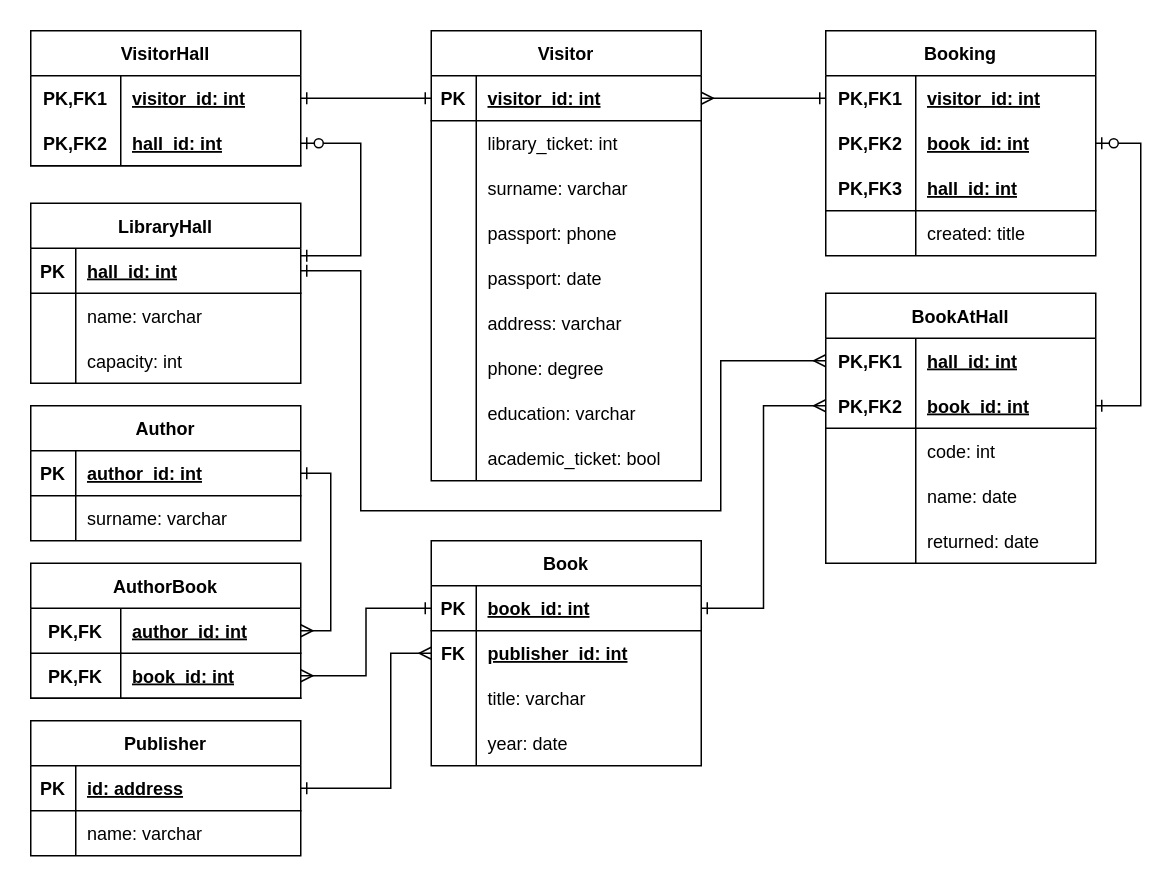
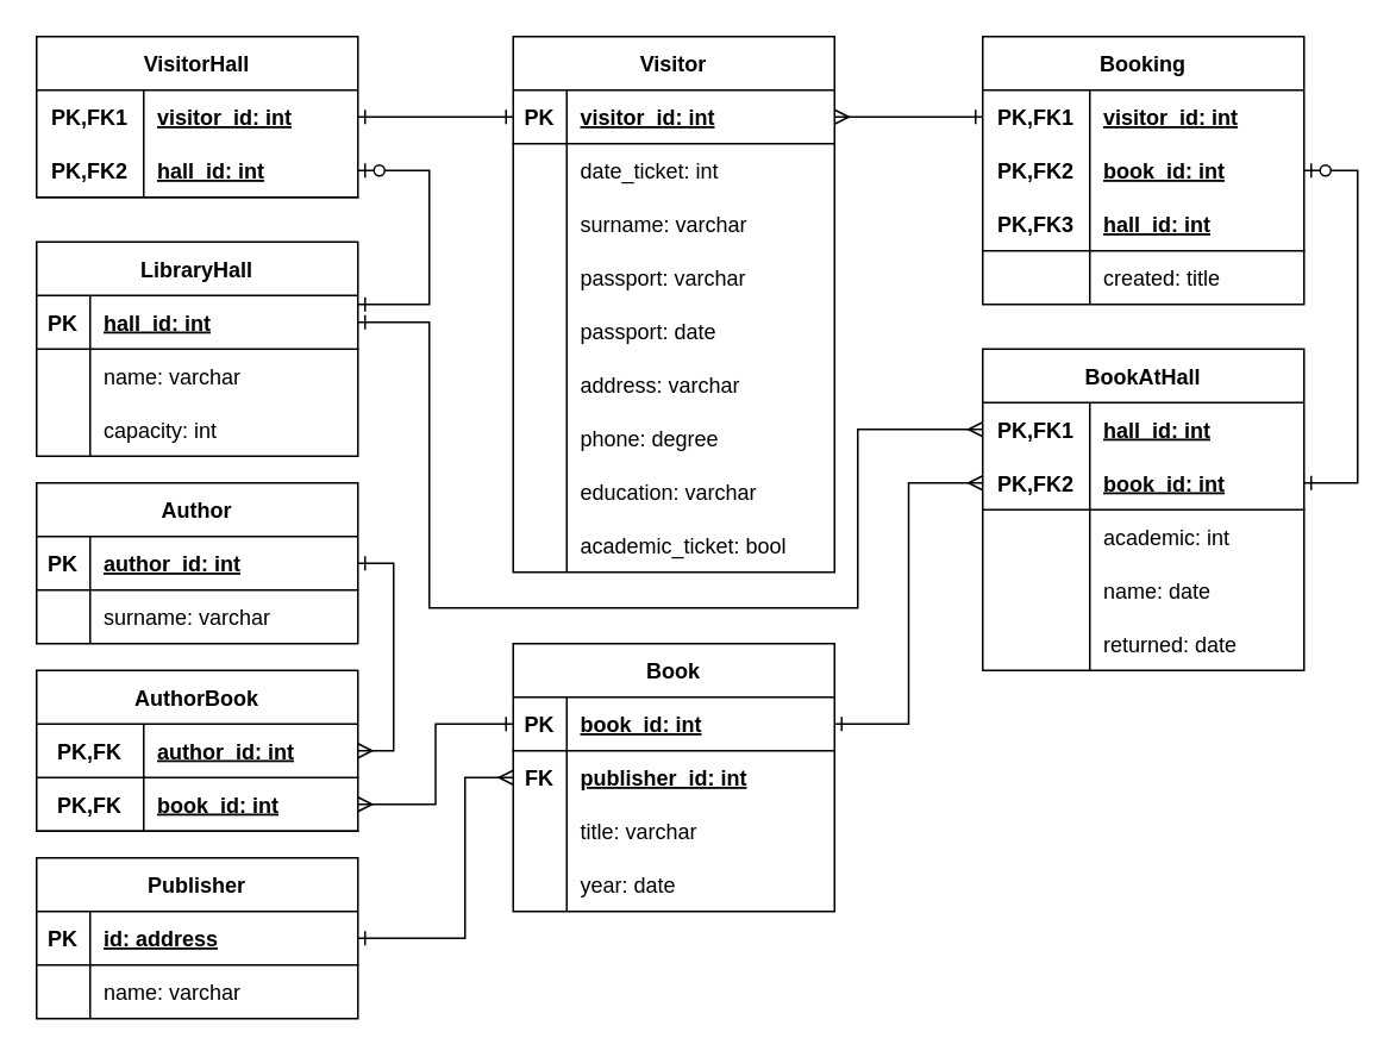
- <mxCell id="8" value="library_ticket: int" style="shape=partialRectangle;connectable=1;fillColor=none;top=0;left=0;bottom=0;right=0;align=left;spacingLeft=6;overflow=hidden;movable=1;resizable=1;rotatable=1;deletable=1;editable=1;" vertex="1" parent="6"><mxGeometry x="30" width="150" height="30" as="geometry"><mxRectangle width="150" height="30" as="alternateBounds" /></mxGeometry></mxCell>
+ <mxCell id="8" value="date_ticket: int" style="shape=partialRectangle;connectable=1;fillColor=none;top=0;left=0;bottom=0;right=0;align=left;spacingLeft=6;overflow=hidden;movable=1;resizable=1;rotatable=1;deletable=1;editable=1;" vertex="1" parent="6"><mxGeometry x="30" width="150" height="30" as="geometry"><mxRectangle width="150" height="30" as="alternateBounds" /></mxGeometry></mxCell>
- <mxCell id="14" value="passport: phone" style="shape=partialRectangle;connectable=1;fillColor=none;top=0;left=0;bottom=0;right=0;align=left;spacingLeft=6;overflow=hidden;movable=1;resizable=1;rotatable=1;deletable=1;editable=1;" vertex="1" parent="12"><mxGeometry x="30" width="150" height="30" as="geometry"><mxRectangle width="150" height="30" as="alternateBounds" /></mxGeometry></mxCell>
+ <mxCell id="14" value="passport: varchar" style="shape=partialRectangle;connectable=1;fillColor=none;top=0;left=0;bottom=0;right=0;align=left;spacingLeft=6;overflow=hidden;movable=1;resizable=1;rotatable=1;deletable=1;editable=1;" vertex="1" parent="12"><mxGeometry x="30" width="150" height="30" as="geometry"><mxRectangle width="150" height="30" as="alternateBounds" /></mxGeometry></mxCell>
- <mxCell id="56" value="code: int" style="shape=partialRectangle;connectable=0;fillColor=none;top=0;left=0;bottom=0;right=0;align=left;spacingLeft=6;overflow=hidden;" vertex="1" parent="54"><mxGeometry x="60" width="120" height="30" as="geometry"><mxRectangle width="120" height="30" as="alternateBounds" /></mxGeometry></mxCell>
+ <mxCell id="56" value="academic: int" style="shape=partialRectangle;connectable=0;fillColor=none;top=0;left=0;bottom=0;right=0;align=left;spacingLeft=6;overflow=hidden;" vertex="1" parent="54"><mxGeometry x="60" width="120" height="30" as="geometry"><mxRectangle width="120" height="30" as="alternateBounds" /></mxGeometry></mxCell>
